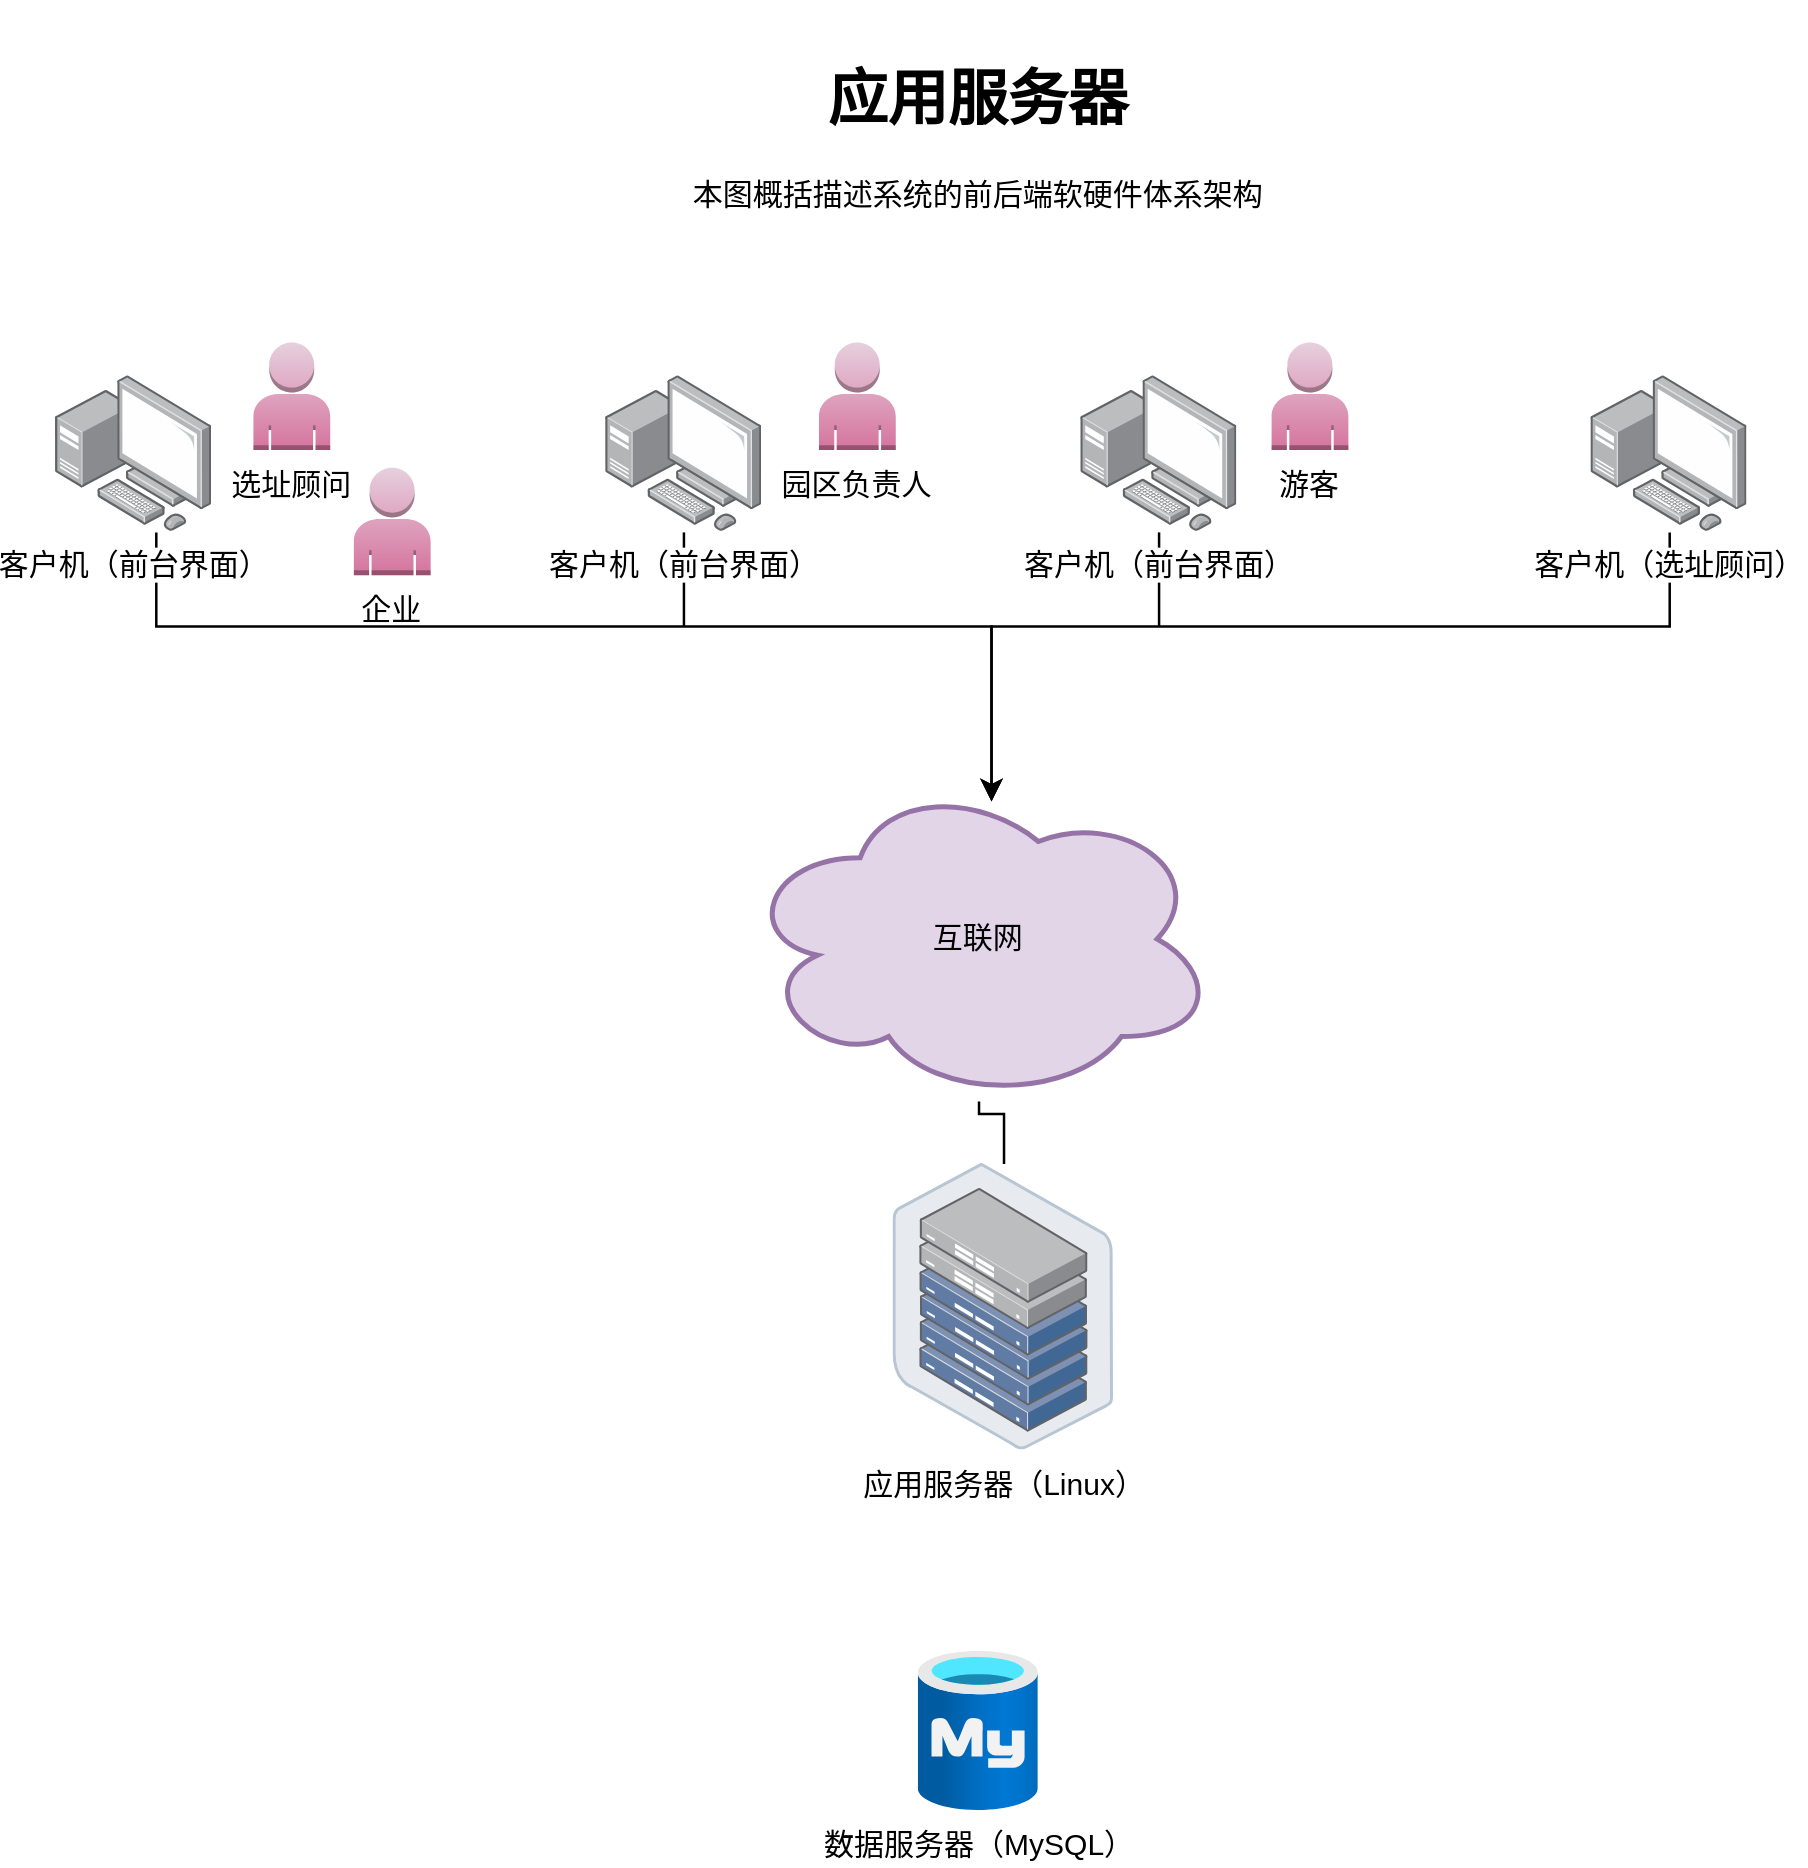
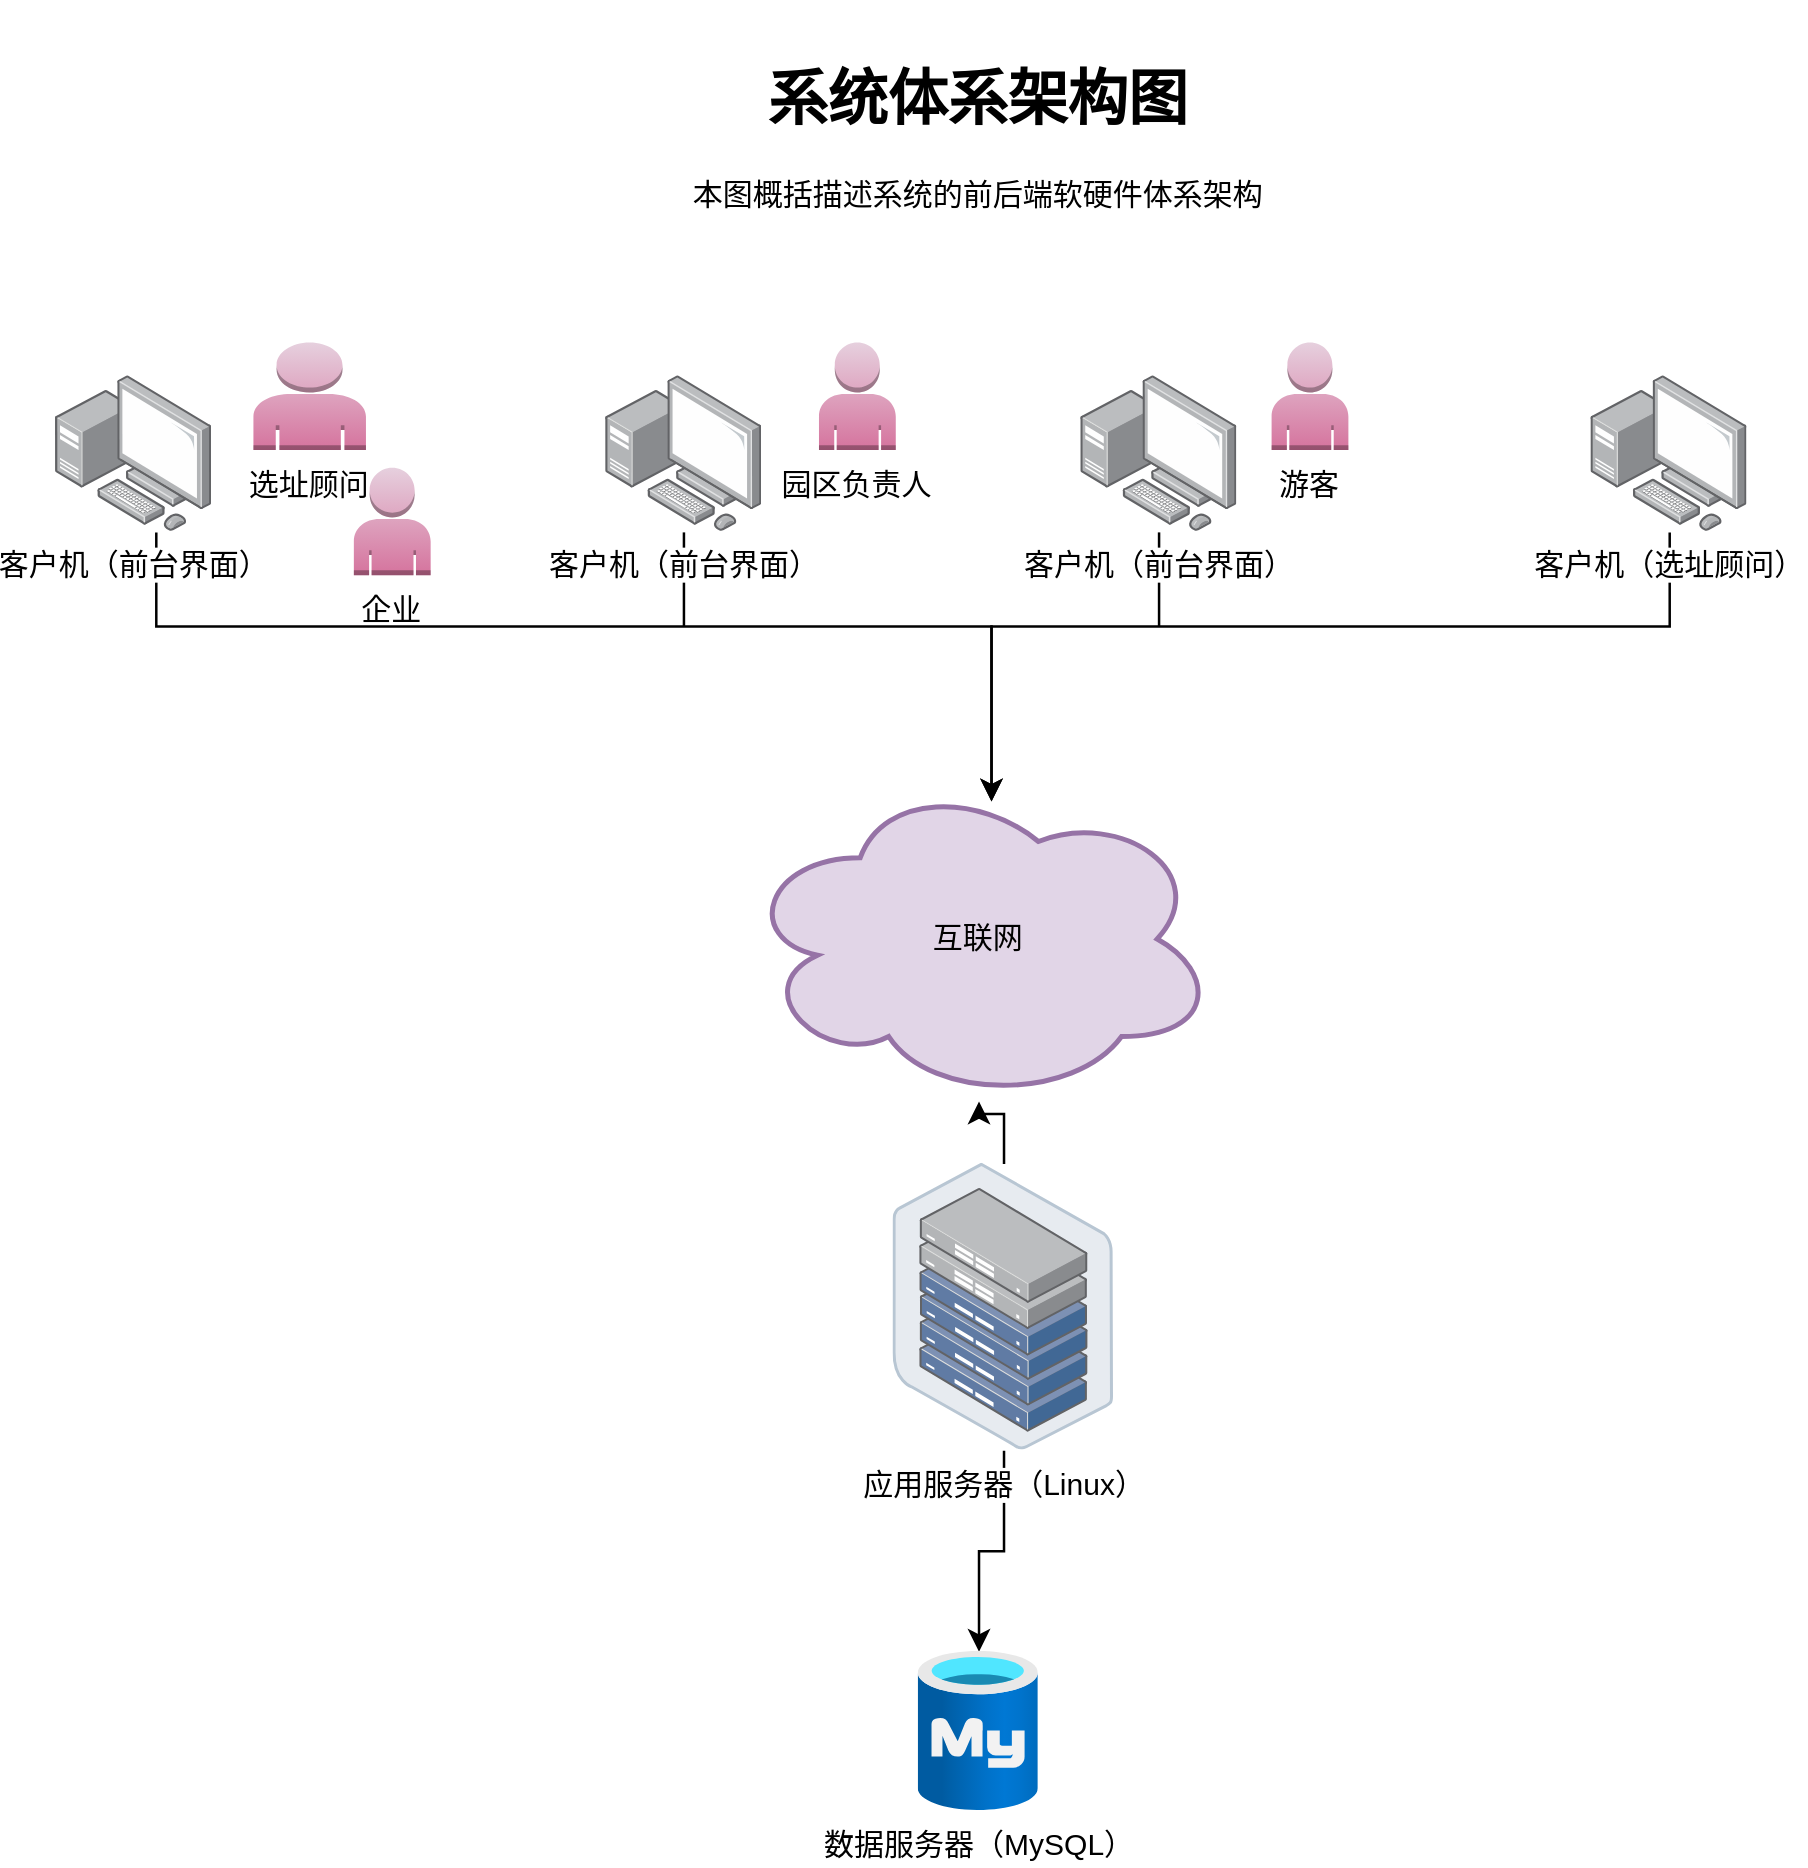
- <mxCell id="2" value="&lt;h1&gt;应用服务器&lt;/h1&gt;&lt;p&gt;本图概括描述系统的前后端软硬件体系架构&lt;/p&gt;" style="text;html=1;strokeColor=none;fillColor=none;spacing=5;spacingTop=-20;whiteSpace=wrap;overflow=hidden;rounded=0;align=center;" vertex="1" parent="1"><mxGeometry x="259" y="20" width="260" height="120" as="geometry" /></mxCell>
+ <mxCell id="2" value="&lt;h1&gt;系统体系架构图&lt;/h1&gt;&lt;p&gt;本图概括描述系统的前后端软硬件体系架构&lt;/p&gt;" style="text;html=1;strokeColor=none;fillColor=none;spacing=5;spacingTop=-20;whiteSpace=wrap;overflow=hidden;rounded=0;align=center;" vertex="1" parent="1"><mxGeometry x="259" y="20" width="260" height="120" as="geometry" /></mxCell>
- <mxCell id="14" value="选址顾问" style="outlineConnect=0;dashed=0;verticalLabelPosition=bottom;verticalAlign=top;align=center;html=1;shape=mxgraph.aws3.user;fillColor=#e6d0de;strokeWidth=2;strokeColor=#996185;gradientColor=#d5739d;" vertex="1" parent="1"><mxGeometry x="98.84" y="136.5" width="30.71" height="43" as="geometry" /></mxCell>
+ <mxCell id="14" value="选址顾问" style="outlineConnect=0;dashed=0;verticalLabelPosition=bottom;verticalAlign=top;align=center;html=1;shape=mxgraph.aws3.user;fillColor=#e6d0de;strokeWidth=2;strokeColor=#996185;gradientColor=#d5739d;" vertex="1" parent="1"><mxGeometry x="98.84" y="136.5" width="45" height="43" as="geometry" /></mxCell>
- <mxCell id="11" value="" style="edgeStyle=orthogonalEdgeStyle;rounded=0;orthogonalLoop=1;jettySize=auto;html=1;endArrow=none;" edge="1" parent="1" source="12" target="3"><mxGeometry relative="1" as="geometry" /></mxCell>
+ <mxCell id="11" value="" style="edgeStyle=orthogonalEdgeStyle;rounded=0;orthogonalLoop=1;jettySize=auto;html=1;" edge="1" parent="1" source="12" target="3"><mxGeometry relative="1" as="geometry" /></mxCell>
+ <mxCell id="10" style="edgeStyle=orthogonalEdgeStyle;rounded=0;orthogonalLoop=1;jettySize=auto;html=1;" edge="1" parent="1" source="12" target="13"><mxGeometry relative="1" as="geometry" /></mxCell>
